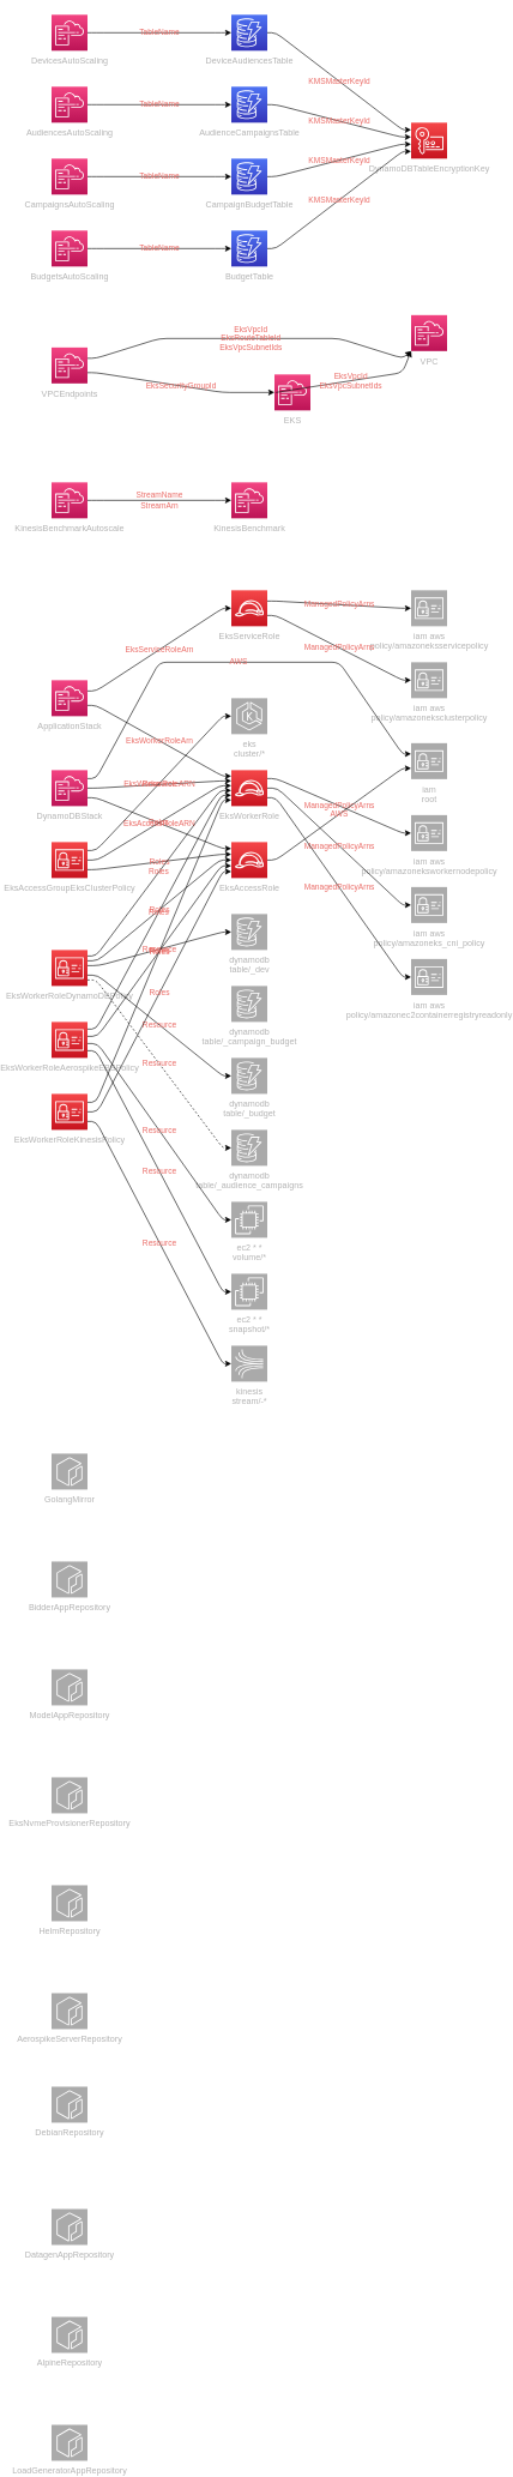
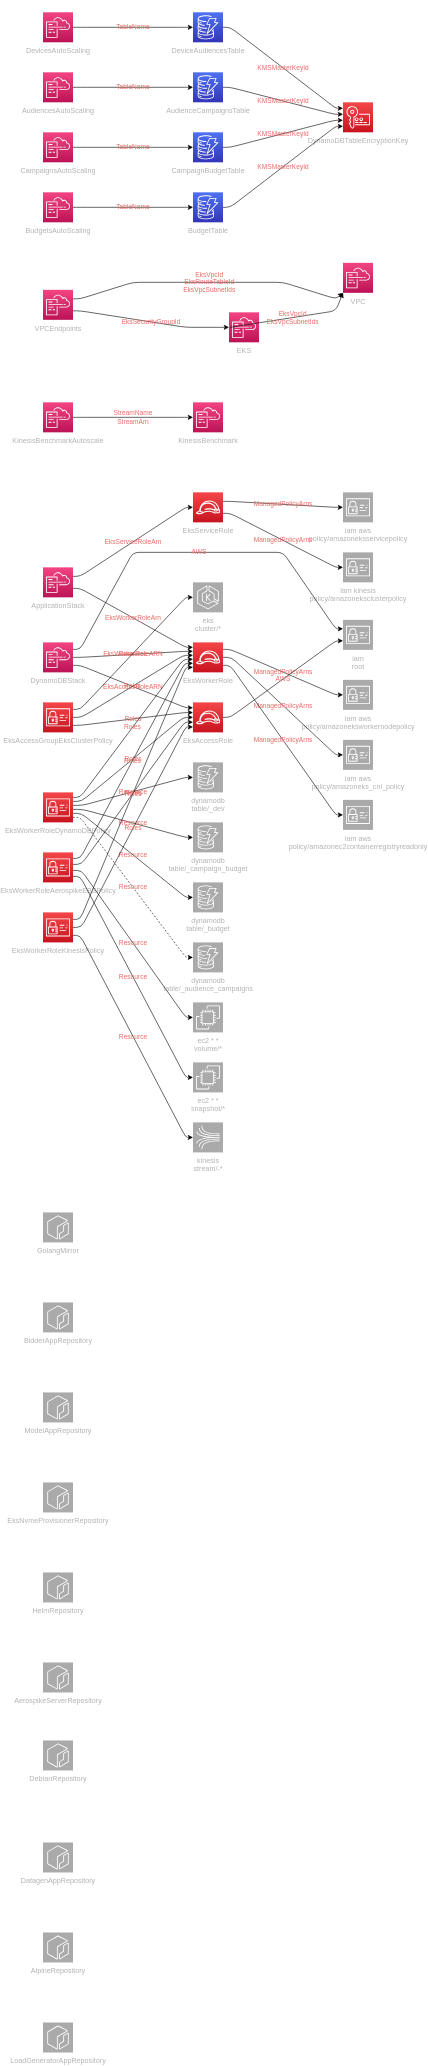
- <mxCell id="49" value="iam  aws&#10;policy/amazoneksclusterpolicy" style="outlineConnect=0;fontColor=#B3B3B3;gradientColor=#aaaaaa;gradientDirection=north;fillColor=#aaaaaa;strokeColor=#ffffff;dashed=0;verticalLabelPosition=bottom;verticalAlign=top;align=center;html=1;fontSize=12;fontStyle=0;aspect=fixed;shape=mxgraph.aws4.resourceIcon;resIcon=mxgraph.aws4.identity_and_access_management;" vertex="1" parent="1"><mxGeometry x="520" y="920" width="50" height="50" as="geometry" /></mxCell>
+ <mxCell id="49" value="iam  kinesis&#10;policy/amazoneksclusterpolicy" style="outlineConnect=0;fontColor=#B3B3B3;gradientColor=#aaaaaa;gradientDirection=north;fillColor=#aaaaaa;strokeColor=#ffffff;dashed=0;verticalLabelPosition=bottom;verticalAlign=top;align=center;html=1;fontSize=12;fontStyle=0;aspect=fixed;shape=mxgraph.aws4.resourceIcon;resIcon=mxgraph.aws4.identity_and_access_management;" vertex="1" parent="1"><mxGeometry x="520" y="920" width="50" height="50" as="geometry" /></mxCell>
+ <mxCell id="76" value="Resource" style="edgeStyle=orthogonalEdgeStyle;rounded=1;orthogonalLoop=1;jettySize=auto;html=1;labelBackgroundColor=none;fontColor=#EA6B66;noEdgeStyle=1;orthogonal=1;" edge="1" parent="1" source="41" target="55"><mxGeometry relative="1" as="geometry"><Array as="points"><mxPoint x="86" y="1348.333" /><mxPoint x="258" y="1395" /></Array></mxGeometry></mxCell>
